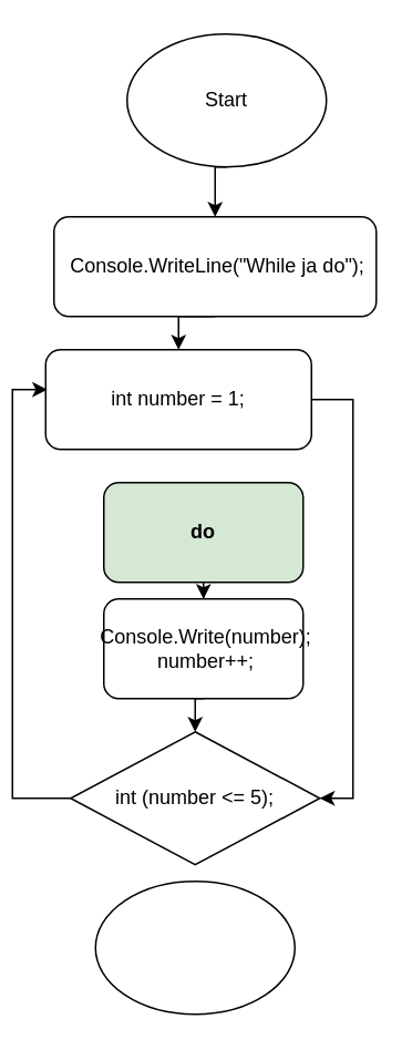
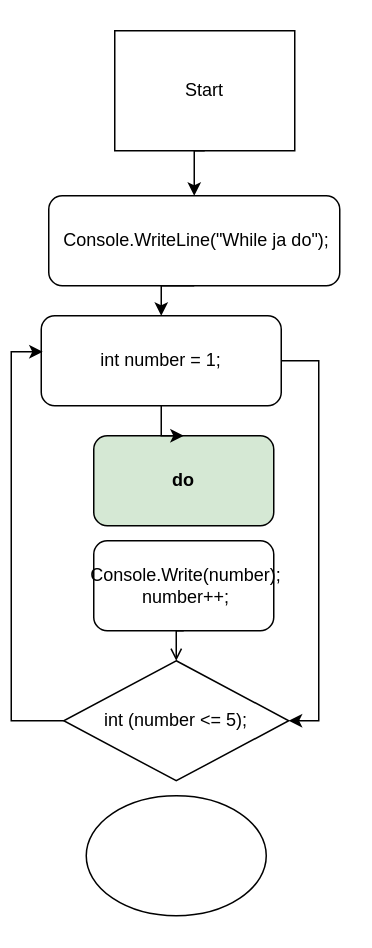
- <mxCell id="5" value="Start" style="ellipse;whiteSpace=wrap;html=1;" vertex="1" parent="1"><mxGeometry x="69" y="20" width="120" height="80" as="geometry" /></mxCell>
+ <mxCell id="5" value="Start" style="whiteSpace=wrap;html=1;rounded=0;" vertex="1" parent="1"><mxGeometry x="69" y="20" width="120" height="80" as="geometry" /></mxCell>
+ <mxCell id="8" style="edgeStyle=orthogonalEdgeStyle;rounded=0;orthogonalLoop=1;jettySize=auto;html=1;exitX=0.5;exitY=1;exitDx=0;exitDy=0;" edge="1" parent="1" source="10" target="7"><mxGeometry relative="1" as="geometry" /></mxCell>
- <mxCell id="6" style="edgeStyle=orthogonalEdgeStyle;rounded=0;orthogonalLoop=1;jettySize=auto;html=1;exitX=0.5;exitY=1;exitDx=0;exitDy=0;" edge="1" parent="1" source="7" target="13"><mxGeometry relative="1" as="geometry" /></mxCell>
- <mxCell id="12" style="edgeStyle=orthogonalEdgeStyle;rounded=0;orthogonalLoop=1;jettySize=auto;html=1;exitX=0.5;exitY=1;exitDx=0;exitDy=0;entryX=0.5;entryY=0;entryDx=0;entryDy=0;" edge="1" parent="1" source="13" target="11"><mxGeometry relative="1" as="geometry" /></mxCell>
+ <mxCell id="12" style="edgeStyle=orthogonalEdgeStyle;rounded=0;orthogonalLoop=1;jettySize=auto;html=1;exitX=0.5;exitY=1;exitDx=0;exitDy=0;entryX=0.5;entryY=0;entryDx=0;entryDy=0;endArrow=open;" edge="1" parent="1" source="13" target="11"><mxGeometry relative="1" as="geometry" /></mxCell>
